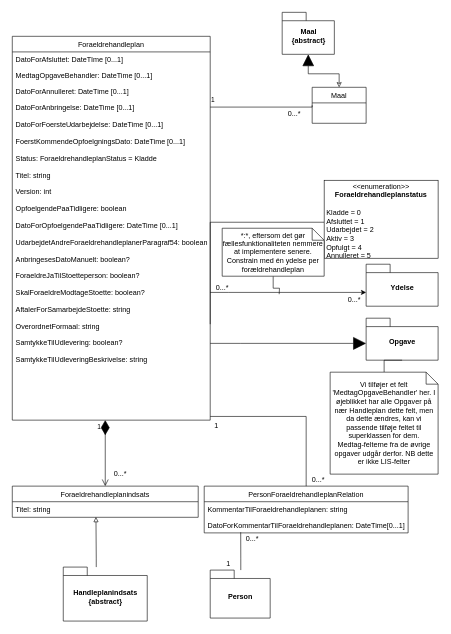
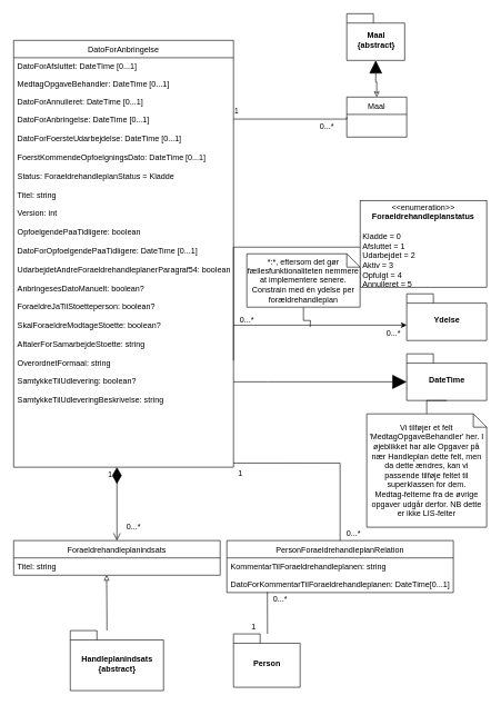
- <mxCell id="33" value="Maal&lt;br&gt;{abstract}" style="shape=folder;fontStyle=1;spacingTop=10;tabWidth=40;tabHeight=14;tabPosition=left;html=1;" parent="1" vertex="1"><mxGeometry x="470" y="20" width="87" height="70" as="geometry" /></mxCell>
+ <mxCell id="33" value="Maal&lt;br&gt;{abstract}" style="shape=folder;fontStyle=1;spacingTop=10;tabWidth=40;tabHeight=14;tabPosition=left;html=1;" parent="1" vertex="1"><mxGeometry x="520" y="20" width="87" height="70" as="geometry" /></mxCell>
- <mxCell id="2" value="Foraeldrehandleplan" style="swimlane;fontStyle=0;align=center;verticalAlign=top;childLayout=stackLayout;horizontal=1;startSize=26;horizontalStack=0;resizeParent=1;resizeLast=0;collapsible=1;marginBottom=0;rounded=0;shadow=0;strokeWidth=1;" parent="1" vertex="1"><mxGeometry x="20" width="330" height="640" as="geometry" y="60"><mxRectangle x="230" y="140" width="160" height="26" as="alternateBounds" /></mxGeometry></mxCell>
+ <mxCell id="2" value="DatoForAnbringelse" style="swimlane;fontStyle=0;align=center;verticalAlign=top;childLayout=stackLayout;horizontal=1;startSize=26;horizontalStack=0;resizeParent=1;resizeLast=0;collapsible=1;marginBottom=0;rounded=0;shadow=0;strokeWidth=1;" parent="1" vertex="1"><mxGeometry x="20" width="330" height="640" as="geometry" y="60"><mxRectangle x="230" y="140" width="160" height="26" as="alternateBounds" /></mxGeometry></mxCell>
- <mxCell id="28" value="Opgave" style="shape=folder;fontStyle=1;spacingTop=10;tabWidth=40;tabHeight=14;tabPosition=left;html=1;" parent="1" vertex="1"><mxGeometry x="610" y="530" width="120" height="70" as="geometry" /></mxCell>
+ <mxCell id="28" value="DateTime" style="shape=folder;fontStyle=1;spacingTop=10;tabWidth=40;tabHeight=14;tabPosition=left;html=1;" parent="1" vertex="1"><mxGeometry x="610" y="530" width="120" height="70" as="geometry" /></mxCell>
